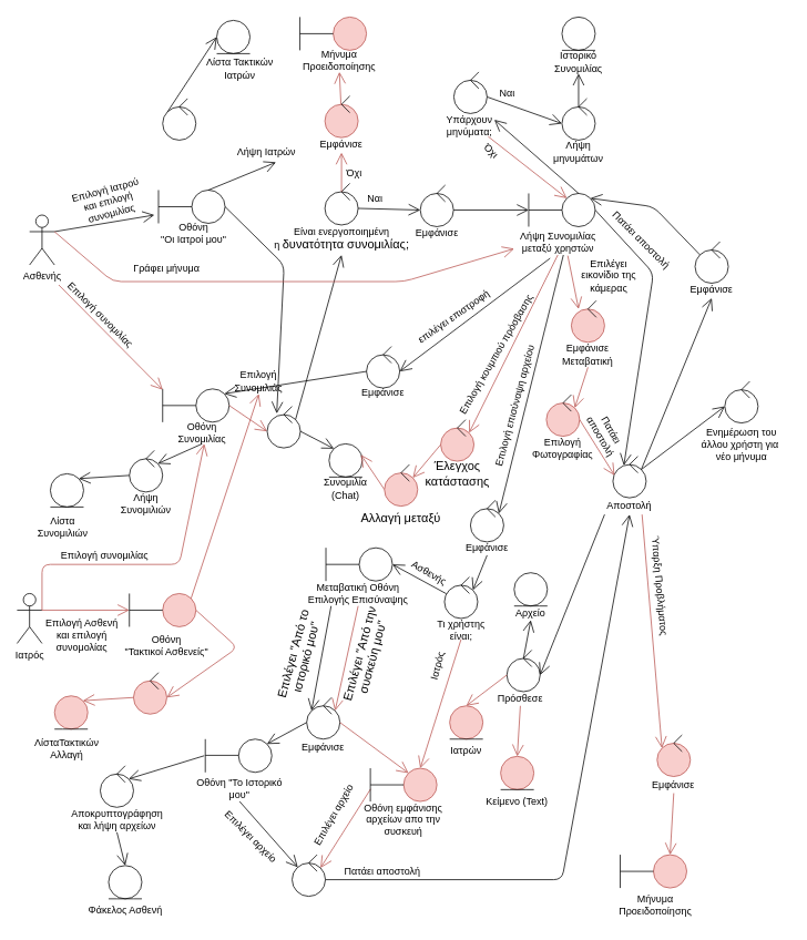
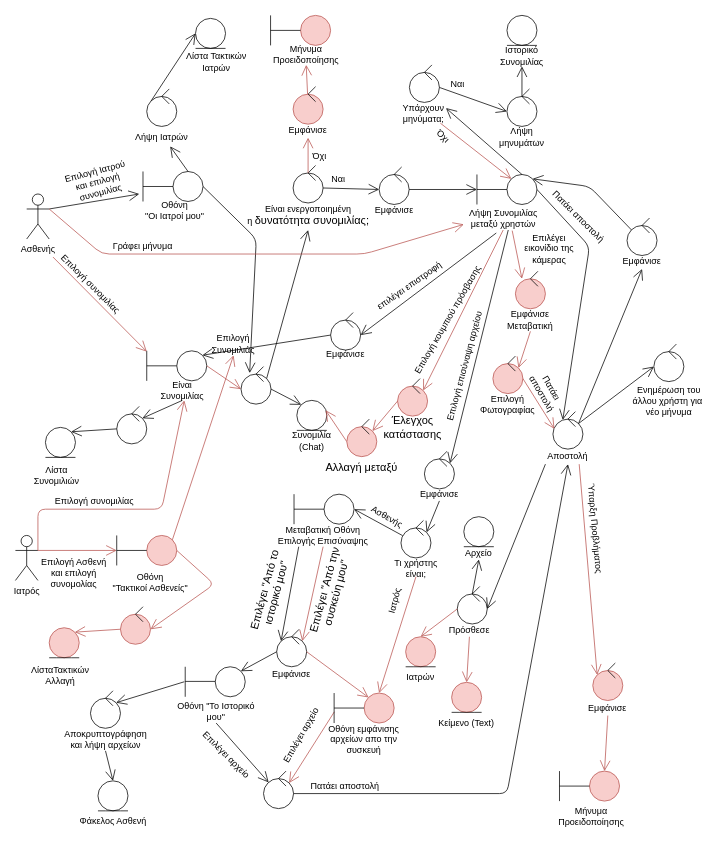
- <mxCell id="12" value="Λήψη Ιατρών" style="text;html=1;strokeColor=none;fillColor=none;align=center;verticalAlign=middle;whiteSpace=wrap;rounded=0;" parent="1" vertex="1"><mxGeometry x="280" y="168" width="80" height="28" as="geometry" /></mxCell>
+ <mxCell id="12" value="Λήψη Ιατρών" style="text;html=1;strokeColor=none;fillColor=none;align=center;verticalAlign=middle;whiteSpace=wrap;rounded=0;" parent="1" vertex="1"><mxGeometry x="175" y="168" width="80" height="28" as="geometry" /></mxCell>
- <mxCell id="225" value="Γράφει μήνυμα" style="text;html=1;strokeColor=none;fillColor=none;align=center;verticalAlign=middle;whiteSpace=wrap;rounded=0;" parent="1" vertex="1"><mxGeometry x="155" y="313" width="90" height="20" as="geometry" /></mxCell>
+ <mxCell id="225" value="Γράφει μήνυμα" style="text;html=1;strokeColor=none;fillColor=none;align=center;verticalAlign=middle;whiteSpace=wrap;rounded=0;" parent="1" vertex="1"><mxGeometry x="145" y="318" width="90" height="20" as="geometry" /></mxCell>
- <mxCell id="33" value="Οθόνη Συνομιλίας" style="text;html=1;strokeColor=none;fillColor=none;align=center;verticalAlign=middle;whiteSpace=wrap;rounded=0;" parent="1" vertex="1"><mxGeometry x="200" y="507" width="85" height="26" as="geometry" /></mxCell>
+ <mxCell id="33" value="Είναι Συνομιλίας" style="text;html=1;strokeColor=none;fillColor=none;align=center;verticalAlign=middle;whiteSpace=wrap;rounded=0;" parent="1" vertex="1"><mxGeometry x="200" y="507" width="85" height="26" as="geometry" /></mxCell>
- <mxCell id="37" value="Λήψη Συνομιλιών" style="text;html=1;strokeColor=none;fillColor=none;align=center;verticalAlign=middle;whiteSpace=wrap;rounded=0;" parent="1" vertex="1"><mxGeometry x="135" y="591" width="80" height="28" as="geometry" /></mxCell>
